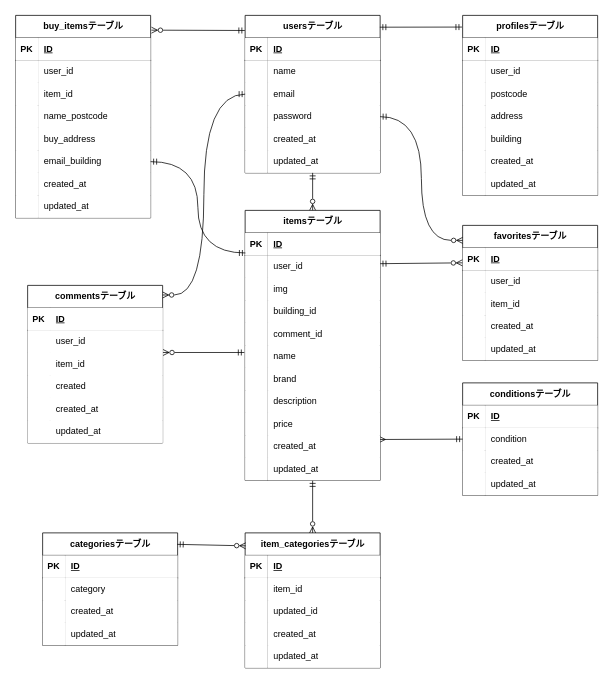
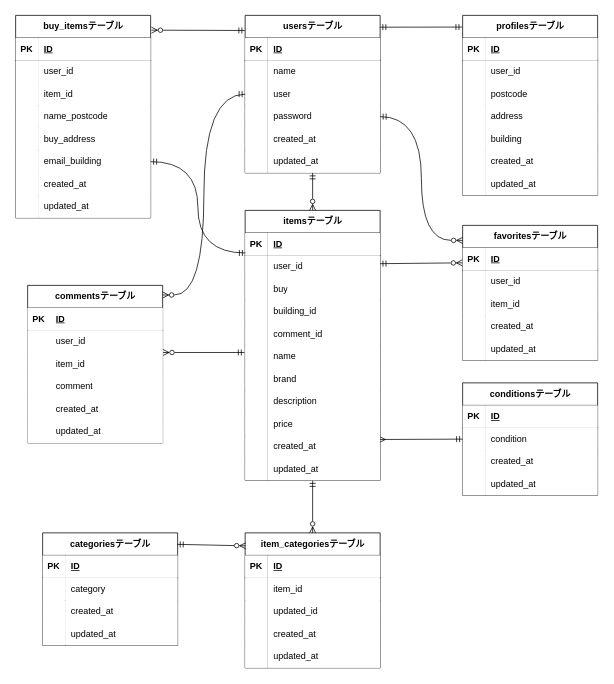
- <mxCell id="11" value="&lt;span style=&quot;color: rgb(0, 0, 0);&quot;&gt;email&lt;/span&gt;" style="shape=partialRectangle;connectable=0;fillColor=default;top=0;left=0;bottom=0;right=0;align=left;spacingLeft=6;overflow=hidden;whiteSpace=wrap;html=1;" parent="9" vertex="1"><mxGeometry x="30" width="150" height="30" as="geometry"><mxRectangle width="150" height="30" as="alternateBounds" /></mxGeometry></mxCell>
+ <mxCell id="11" value="&lt;span style=&quot;color: rgb(0, 0, 0);&quot;&gt;user&lt;/span&gt;" style="shape=partialRectangle;connectable=0;fillColor=default;top=0;left=0;bottom=0;right=0;align=left;spacingLeft=6;overflow=hidden;whiteSpace=wrap;html=1;" parent="9" vertex="1"><mxGeometry x="30" width="150" height="30" as="geometry"><mxRectangle width="150" height="30" as="alternateBounds" /></mxGeometry></mxCell>
- <mxCell id="164" value="img" style="shape=partialRectangle;connectable=0;fillColor=default;top=0;left=0;bottom=0;right=0;align=left;spacingLeft=6;overflow=hidden;whiteSpace=wrap;html=1;" parent="162" vertex="1"><mxGeometry x="30" width="150" height="30" as="geometry"><mxRectangle width="150" height="30" as="alternateBounds" /></mxGeometry></mxCell>
+ <mxCell id="164" value="buy" style="shape=partialRectangle;connectable=0;fillColor=default;top=0;left=0;bottom=0;right=0;align=left;spacingLeft=6;overflow=hidden;whiteSpace=wrap;html=1;" parent="162" vertex="1"><mxGeometry x="30" width="150" height="30" as="geometry"><mxRectangle width="150" height="30" as="alternateBounds" /></mxGeometry></mxCell>
- <mxCell id="103" value="created" style="shape=partialRectangle;connectable=0;fillColor=default;top=0;left=0;bottom=0;right=0;align=left;spacingLeft=6;overflow=hidden;whiteSpace=wrap;html=1;" parent="101" vertex="1"><mxGeometry x="30" width="150" height="30" as="geometry"><mxRectangle width="150" height="30" as="alternateBounds" /></mxGeometry></mxCell>
+ <mxCell id="103" value="comment" style="shape=partialRectangle;connectable=0;fillColor=default;top=0;left=0;bottom=0;right=0;align=left;spacingLeft=6;overflow=hidden;whiteSpace=wrap;html=1;" parent="101" vertex="1"><mxGeometry x="30" width="150" height="30" as="geometry"><mxRectangle width="150" height="30" as="alternateBounds" /></mxGeometry></mxCell>
